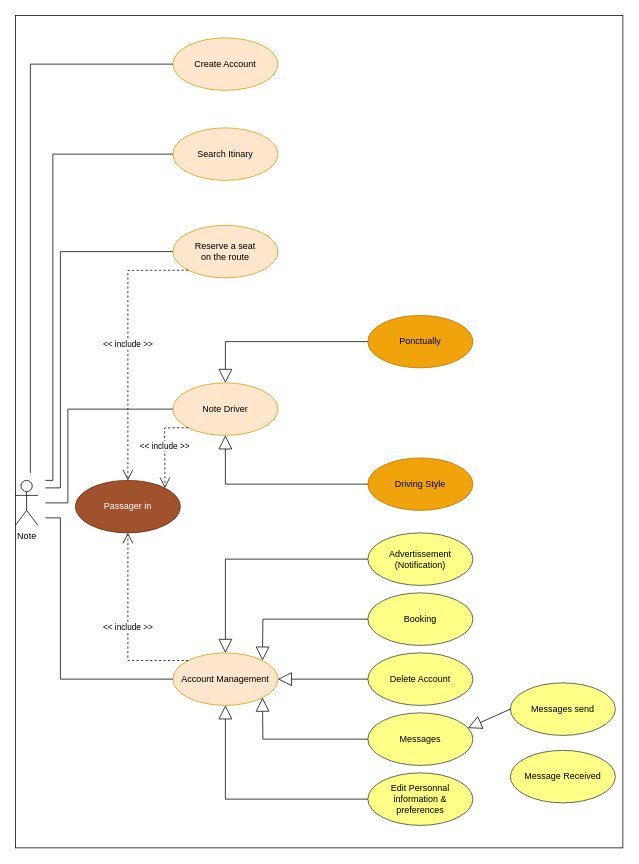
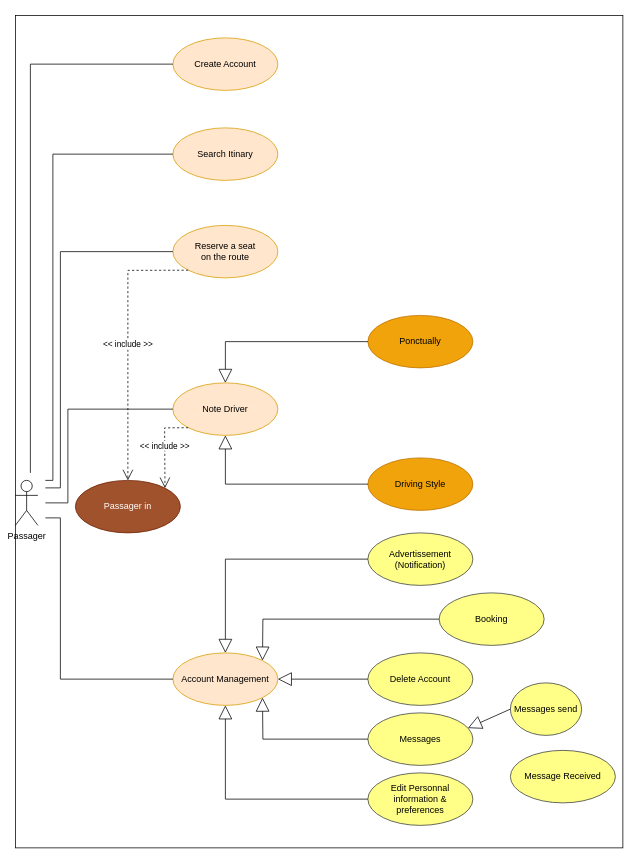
- <mxCell id="29" value="Note" style="shape=umlActor;verticalLabelPosition=bottom;verticalAlign=top;html=1;" vertex="1" parent="1"><mxGeometry x="20" y="640" width="30" height="60" as="geometry" /></mxCell>
+ <mxCell id="29" value="Passager" style="shape=umlActor;verticalLabelPosition=bottom;verticalAlign=top;html=1;" vertex="1" parent="1"><mxGeometry x="20" y="640" width="30" height="60" as="geometry" /></mxCell>
- <mxCell id="13" value="Booking" style="ellipse;whiteSpace=wrap;html=1;fillColor=#ffff88;strokeColor=#36393d;" vertex="1" parent="1"><mxGeometry x="490" y="790" width="140" height="70" as="geometry" /></mxCell>
+ <mxCell id="13" value="Booking" style="ellipse;whiteSpace=wrap;html=1;fillColor=#ffff88;strokeColor=#36393d;" vertex="1" parent="1"><mxGeometry x="585" y="790" width="140" height="70" as="geometry" /></mxCell>
- <mxCell id="26" value="&amp;lt;&amp;lt; include &amp;gt;&amp;gt;" style="endArrow=open;endSize=12;dashed=1;html=1;rounded=0;exitX=0;exitY=0;exitDx=0;exitDy=0;entryX=0.5;entryY=1;entryDx=0;entryDy=0;" edge="1" parent="1" source="9" target="23"><mxGeometry width="160" relative="1" as="geometry"><mxPoint x="260" y="780" as="sourcePoint" /><mxPoint x="420" y="780" as="targetPoint" /><Array as="points"><mxPoint x="170" y="880" /></Array></mxGeometry></mxCell>
- <mxCell id="20" value="Messages send" style="ellipse;whiteSpace=wrap;html=1;fillColor=#ffff88;strokeColor=#36393d;" vertex="1" parent="1"><mxGeometry x="680" y="910" width="140" height="70" as="geometry" /></mxCell>
+ <mxCell id="20" value="Messages send" style="ellipse;whiteSpace=wrap;html=1;fillColor=#ffff88;strokeColor=#36393d;" vertex="1" parent="1"><mxGeometry x="680" y="910" width="95" height="70" as="geometry" /></mxCell>
